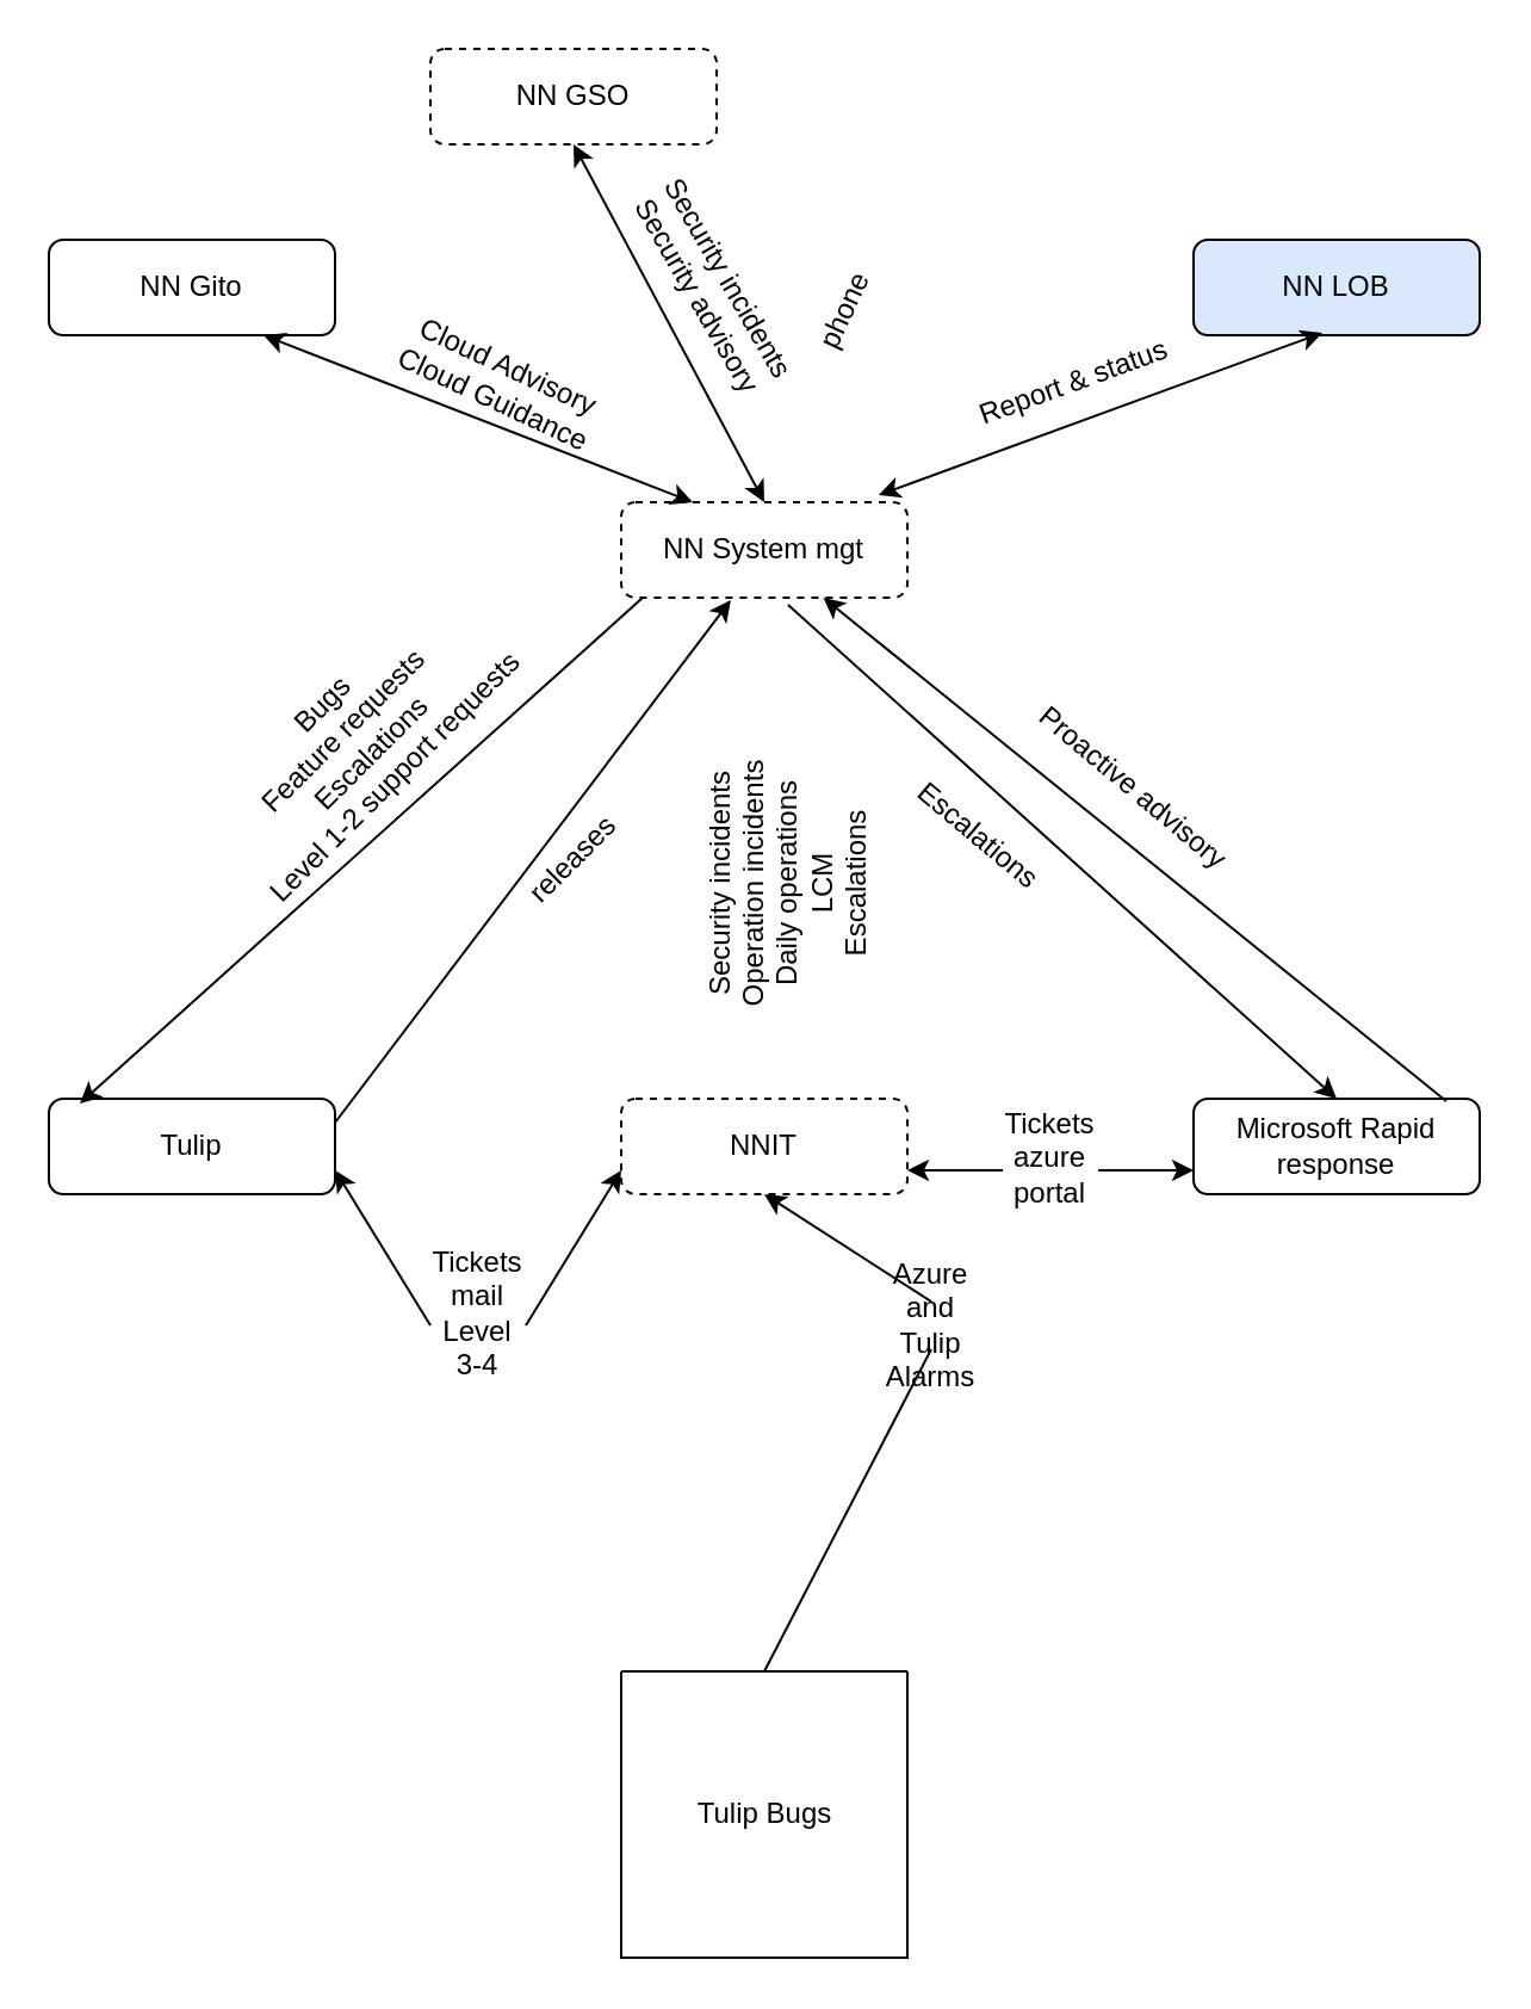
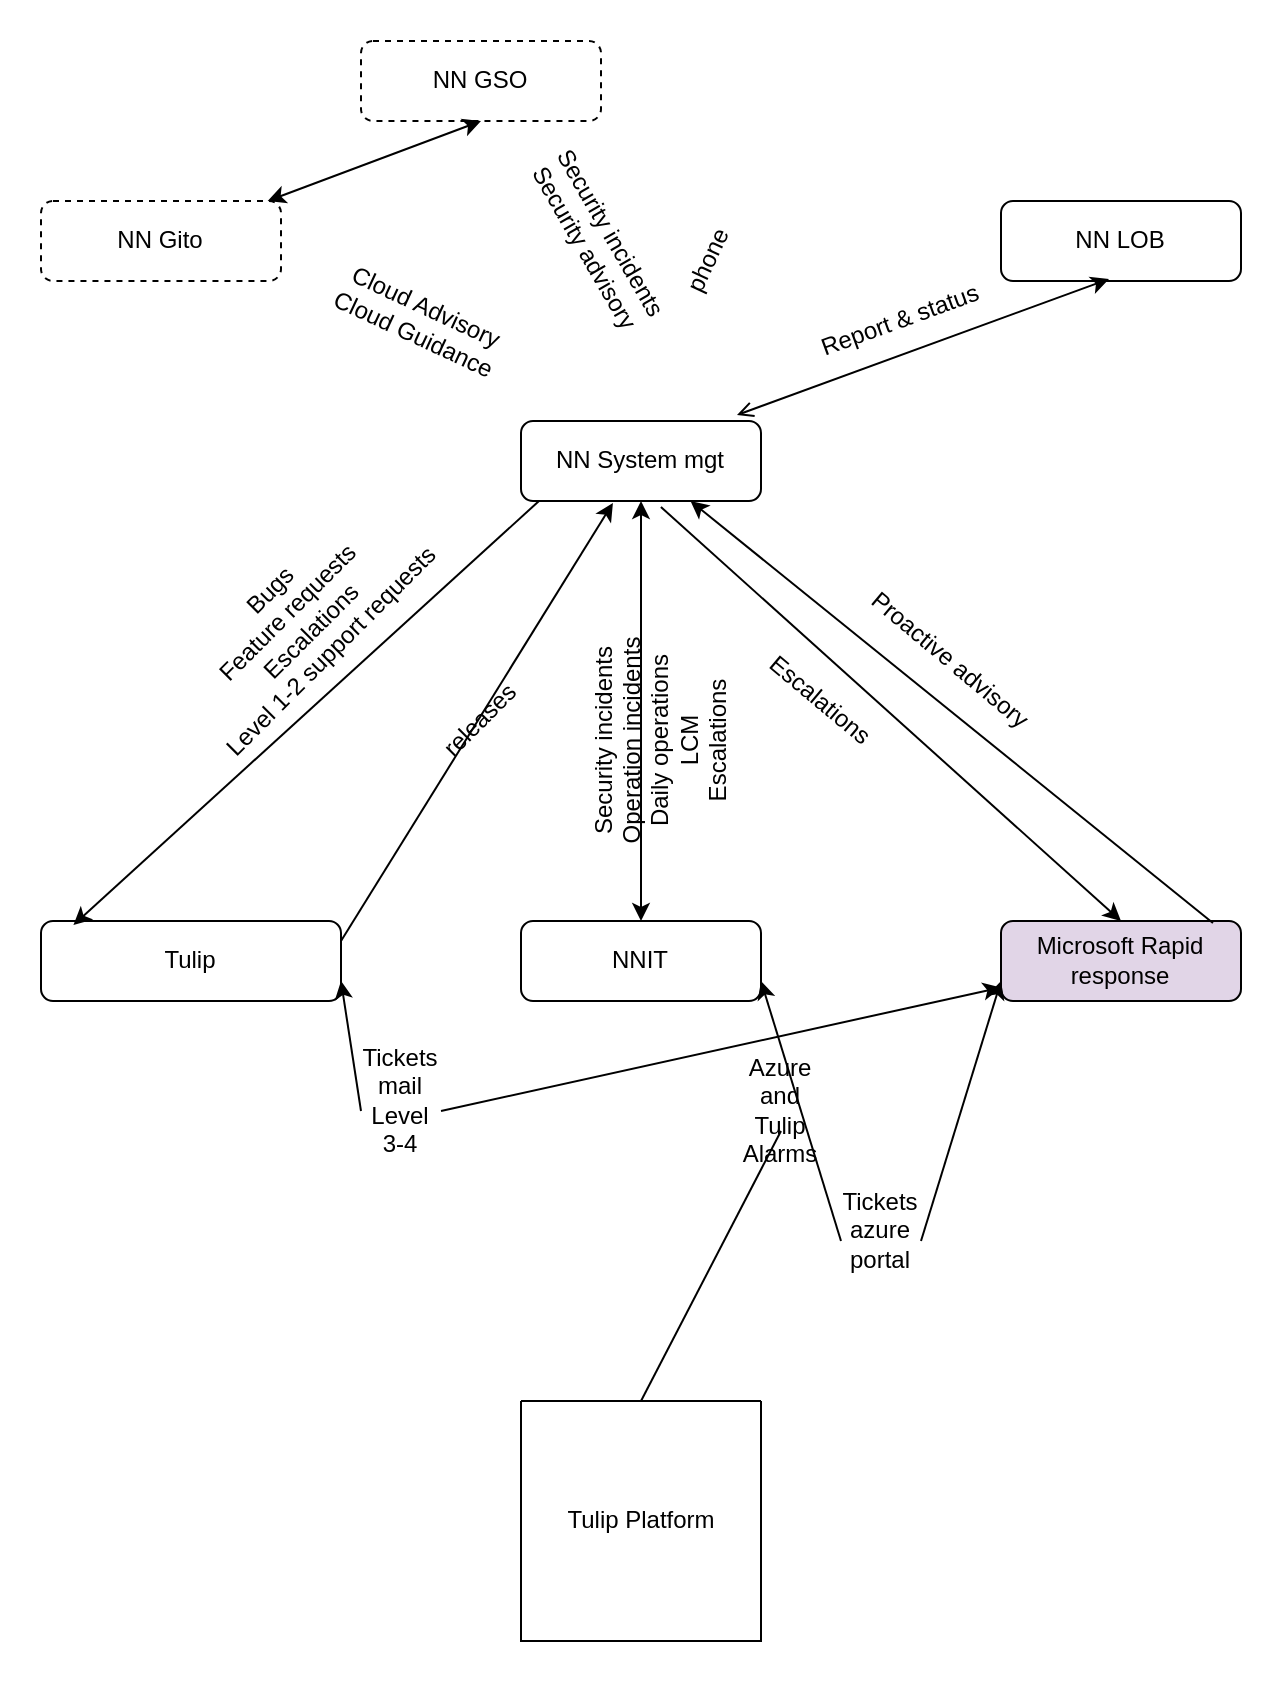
- <mxCell id="5" value="NN Gito" style="rounded=1;whiteSpace=wrap;html=1;fontSize=12;glass=0;strokeWidth=1;shadow=0;" parent="1" vertex="1"><mxGeometry x="20" y="100" width="120" height="40" as="geometry" /></mxCell>
+ <mxCell id="5" value="NN Gito" style="rounded=1;whiteSpace=wrap;html=1;fontSize=12;glass=0;strokeWidth=1;shadow=0;dashed=1;" parent="1" vertex="1"><mxGeometry x="20" y="100" width="120" height="40" as="geometry" /></mxCell>
- <mxCell id="8" value="NN LOB" style="rounded=1;whiteSpace=wrap;html=1;fontSize=12;glass=0;strokeWidth=1;shadow=0;fillColor=#dae8fc;" vertex="1" parent="1"><mxGeometry x="500" y="100" width="120" height="40" as="geometry" /></mxCell>
+ <mxCell id="8" value="NN LOB" style="rounded=1;whiteSpace=wrap;html=1;fontSize=12;glass=0;strokeWidth=1;shadow=0;" vertex="1" parent="1"><mxGeometry x="500" y="100" width="120" height="40" as="geometry" /></mxCell>
- <mxCell id="20" value="" style="endArrow=classic;startArrow=classic;html=1;entryX=0.5;entryY=0;entryDx=0;entryDy=0;exitX=0.5;exitY=1;exitDx=0;exitDy=0;" edge="1" parent="1" source="3" target="4"><mxGeometry width="50" height="50" relative="1" as="geometry"><mxPoint x="330" y="290" as="sourcePoint" /><mxPoint x="380" y="240" as="targetPoint" /></mxGeometry></mxCell>
+ <mxCell id="20" value="" style="endArrow=classic;startArrow=classic;html=1;exitX=0.5;exitY=1;exitDx=0;exitDy=0;" edge="1" parent="1" source="3" target="5"><mxGeometry width="50" height="50" relative="1" as="geometry"><mxPoint x="330" y="290" as="sourcePoint" /><mxPoint x="380" y="240" as="targetPoint" /></mxGeometry></mxCell>
- <mxCell id="19" value="" style="endArrow=classic;startArrow=classic;html=1;entryX=0.25;entryY=0;entryDx=0;entryDy=0;exitX=0.75;exitY=1;exitDx=0;exitDy=0;" edge="1" parent="1" source="5" target="4"><mxGeometry width="50" height="50" relative="1" as="geometry"><mxPoint x="330" y="290" as="sourcePoint" /><mxPoint x="380" y="240" as="targetPoint" /></mxGeometry></mxCell>
- <mxCell id="21" value="" style="endArrow=classic;startArrow=classic;html=1;entryX=0.9;entryY=-0.075;entryDx=0;entryDy=0;entryPerimeter=0;exitX=0.45;exitY=0.975;exitDx=0;exitDy=0;exitPerimeter=0;" edge="1" parent="1" source="8" target="4"><mxGeometry width="50" height="50" relative="1" as="geometry"><mxPoint x="330" y="290" as="sourcePoint" /><mxPoint x="380" y="240" as="targetPoint" /></mxGeometry></mxCell>
+ <mxCell id="21" value="" style="endArrow=open;startArrow=classic;html=1;entryX=0.9;entryY=-0.075;entryDx=0;entryDy=0;entryPerimeter=0;exitX=0.45;exitY=0.975;exitDx=0;exitDy=0;exitPerimeter=0;" edge="1" parent="1" source="8" target="4"><mxGeometry width="50" height="50" relative="1" as="geometry"><mxPoint x="330" y="290" as="sourcePoint" /><mxPoint x="380" y="240" as="targetPoint" /></mxGeometry></mxCell>
- <mxCell id="4" value="NN System mgt" style="rounded=1;whiteSpace=wrap;html=1;fontSize=12;glass=0;strokeWidth=1;shadow=0;dashed=1;" parent="1" vertex="1"><mxGeometry x="260" y="210" width="120" height="40" as="geometry" /></mxCell>
+ <mxCell id="4" value="NN System mgt" style="rounded=1;whiteSpace=wrap;html=1;fontSize=12;glass=0;strokeWidth=1;shadow=0;" parent="1" vertex="1"><mxGeometry x="260" y="210" width="120" height="40" as="geometry" /></mxCell>
+ <mxCell id="9" value="" style="endArrow=classic;startArrow=classic;html=1;exitX=0.5;exitY=0;exitDx=0;exitDy=0;entryX=0.5;entryY=1;entryDx=0;entryDy=0;" edge="1" parent="1" source="6" target="4"><mxGeometry width="50" height="50" relative="1" as="geometry"><mxPoint x="330" y="290" as="sourcePoint" /><mxPoint x="380" y="240" as="targetPoint" /></mxGeometry></mxCell>
- <mxCell id="2" value="Tulip" style="rounded=1;whiteSpace=wrap;html=1;fontSize=12;glass=0;strokeWidth=1;shadow=0;" parent="1" vertex="1"><mxGeometry x="20" y="460" width="120" height="40" as="geometry" /></mxCell>
+ <mxCell id="2" value="Tulip" style="rounded=1;whiteSpace=wrap;html=1;fontSize=12;glass=0;strokeWidth=1;shadow=0;" parent="1" vertex="1"><mxGeometry x="20" y="460" width="150" height="40" as="geometry" /></mxCell>
- <mxCell id="6" value="NNIT" style="rounded=1;whiteSpace=wrap;html=1;fontSize=12;glass=0;strokeWidth=1;shadow=0;dashed=1;" vertex="1" parent="1"><mxGeometry x="260" y="460" width="120" height="40" as="geometry" /></mxCell>
+ <mxCell id="6" value="NNIT" style="rounded=1;whiteSpace=wrap;html=1;fontSize=12;glass=0;strokeWidth=1;shadow=0;" vertex="1" parent="1"><mxGeometry x="260" y="460" width="120" height="40" as="geometry" /></mxCell>
- <mxCell id="7" value="Microsoft Rapid response" style="rounded=1;whiteSpace=wrap;html=1;fontSize=12;glass=0;strokeWidth=1;shadow=0;" vertex="1" parent="1"><mxGeometry x="500" y="460" width="120" height="40" as="geometry" /></mxCell>
+ <mxCell id="7" value="Microsoft Rapid response" style="rounded=1;whiteSpace=wrap;html=1;fontSize=12;glass=0;strokeWidth=1;shadow=0;fillColor=#e1d5e7;" vertex="1" parent="1"><mxGeometry x="500" y="460" width="120" height="40" as="geometry" /></mxCell>
- <mxCell id="13" value="Tickets&lt;br&gt;azure portal" style="text;html=1;strokeColor=none;fillColor=none;align=center;verticalAlign=middle;whiteSpace=wrap;rounded=0;labelPosition=center;verticalLabelPosition=middle;horizontal=1;" vertex="1" parent="1"><mxGeometry x="420" y="475" width="40" height="20" as="geometry" /></mxCell>
+ <mxCell id="13" value="Tickets&lt;br&gt;azure portal" style="text;html=1;strokeColor=none;fillColor=none;align=center;verticalAlign=middle;whiteSpace=wrap;rounded=0;labelPosition=center;verticalLabelPosition=middle;horizontal=1;" vertex="1" parent="1"><mxGeometry x="420" y="605" width="40" height="20" as="geometry" /></mxCell>
- <mxCell id="24" value="" style="endArrow=none;startArrow=classic;html=1;entryX=0.5;entryY=0;entryDx=0;entryDy=0;exitX=0.5;exitY=1;exitDx=0;exitDy=0;" edge="1" parent="1" source="6" target="23"><mxGeometry width="50" height="50" relative="1" as="geometry"><mxPoint x="320" y="420" as="sourcePoint" /><mxPoint x="320" y="500" as="targetPoint" /></mxGeometry></mxCell>
- <mxCell id="12" value="" style="endArrow=classic;startArrow=none;html=1;exitX=1;exitY=0.75;exitDx=0;exitDy=0;entryX=0;entryY=0.75;entryDx=0;entryDy=0;" edge="1" parent="1" source="15" target="6"><mxGeometry width="50" height="50" relative="1" as="geometry"><mxPoint x="140" y="399.5" as="sourcePoint" /><mxPoint x="260" y="400" as="targetPoint" /></mxGeometry></mxCell>
+ <mxCell id="12" value="" style="endArrow=classic;startArrow=none;html=1;exitX=1;exitY=0.75;exitDx=0;exitDy=0;" edge="1" parent="1" source="15" target="7"><mxGeometry width="50" height="50" relative="1" as="geometry"><mxPoint x="140" y="399.5" as="sourcePoint" /><mxPoint x="260" y="400" as="targetPoint" /></mxGeometry></mxCell>
- <mxCell id="18" value="Tulip Bugs" style="text;html=1;align=center;verticalAlign=middle;resizable=0;points=[];autosize=1;strokeColor=none;fillColor=none;" vertex="1" parent="17"><mxGeometry x="15" y="50" width="90" height="20" as="geometry" /></mxCell>
+ <mxCell id="18" value="Tulip Platform" style="text;html=1;align=center;verticalAlign=middle;resizable=0;points=[];autosize=1;strokeColor=none;fillColor=none;" vertex="1" parent="17"><mxGeometry x="15" y="50" width="90" height="20" as="geometry" /></mxCell>
